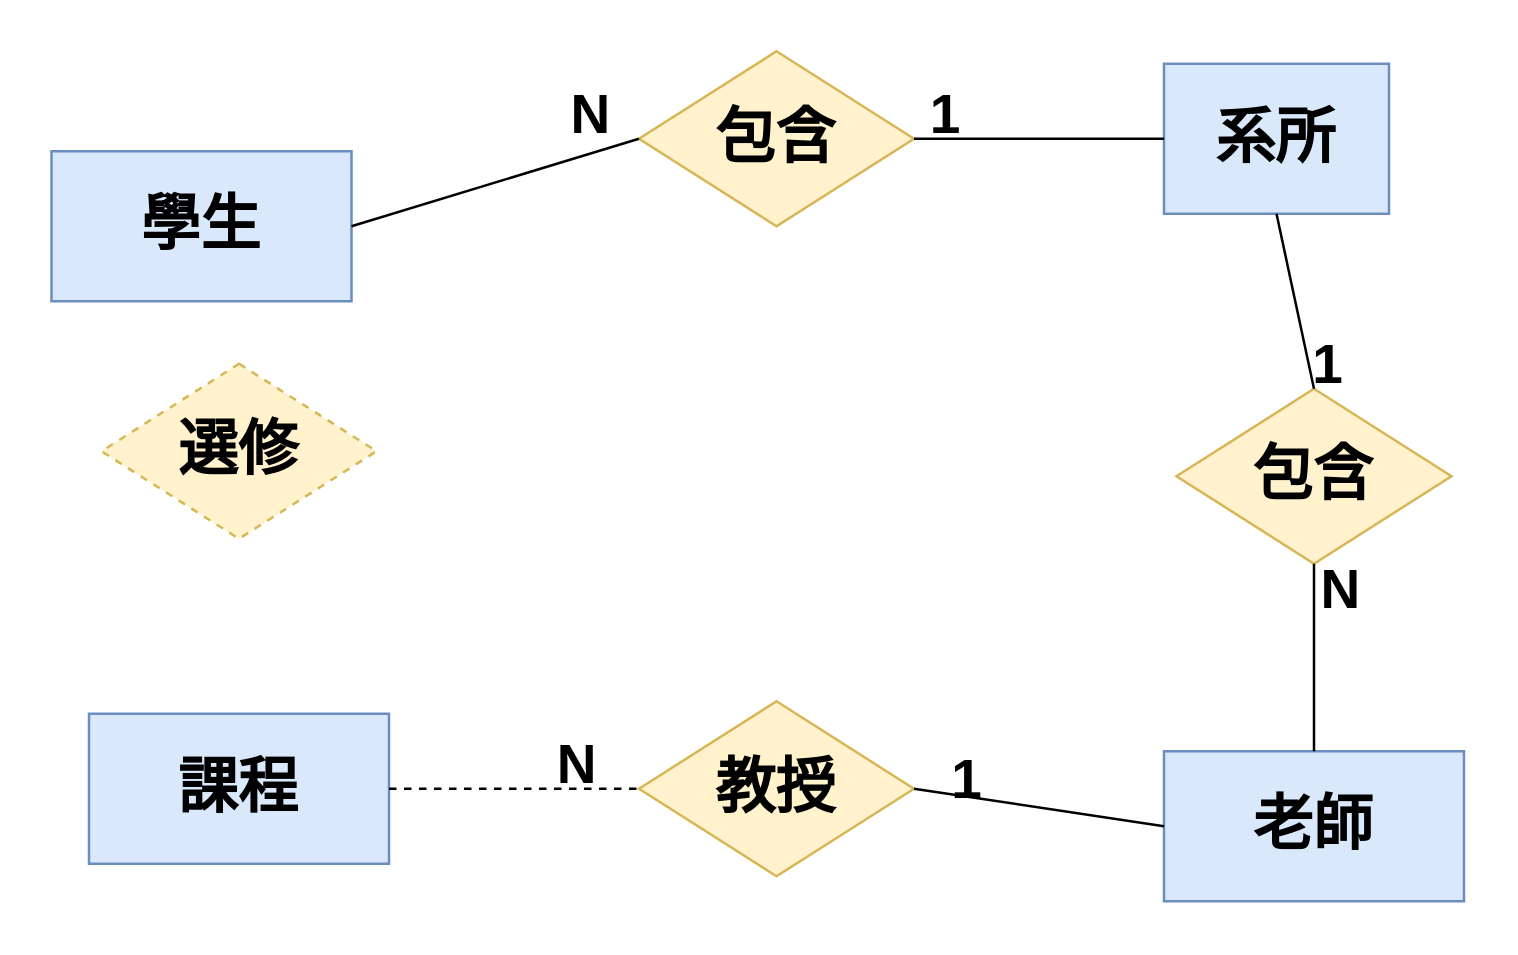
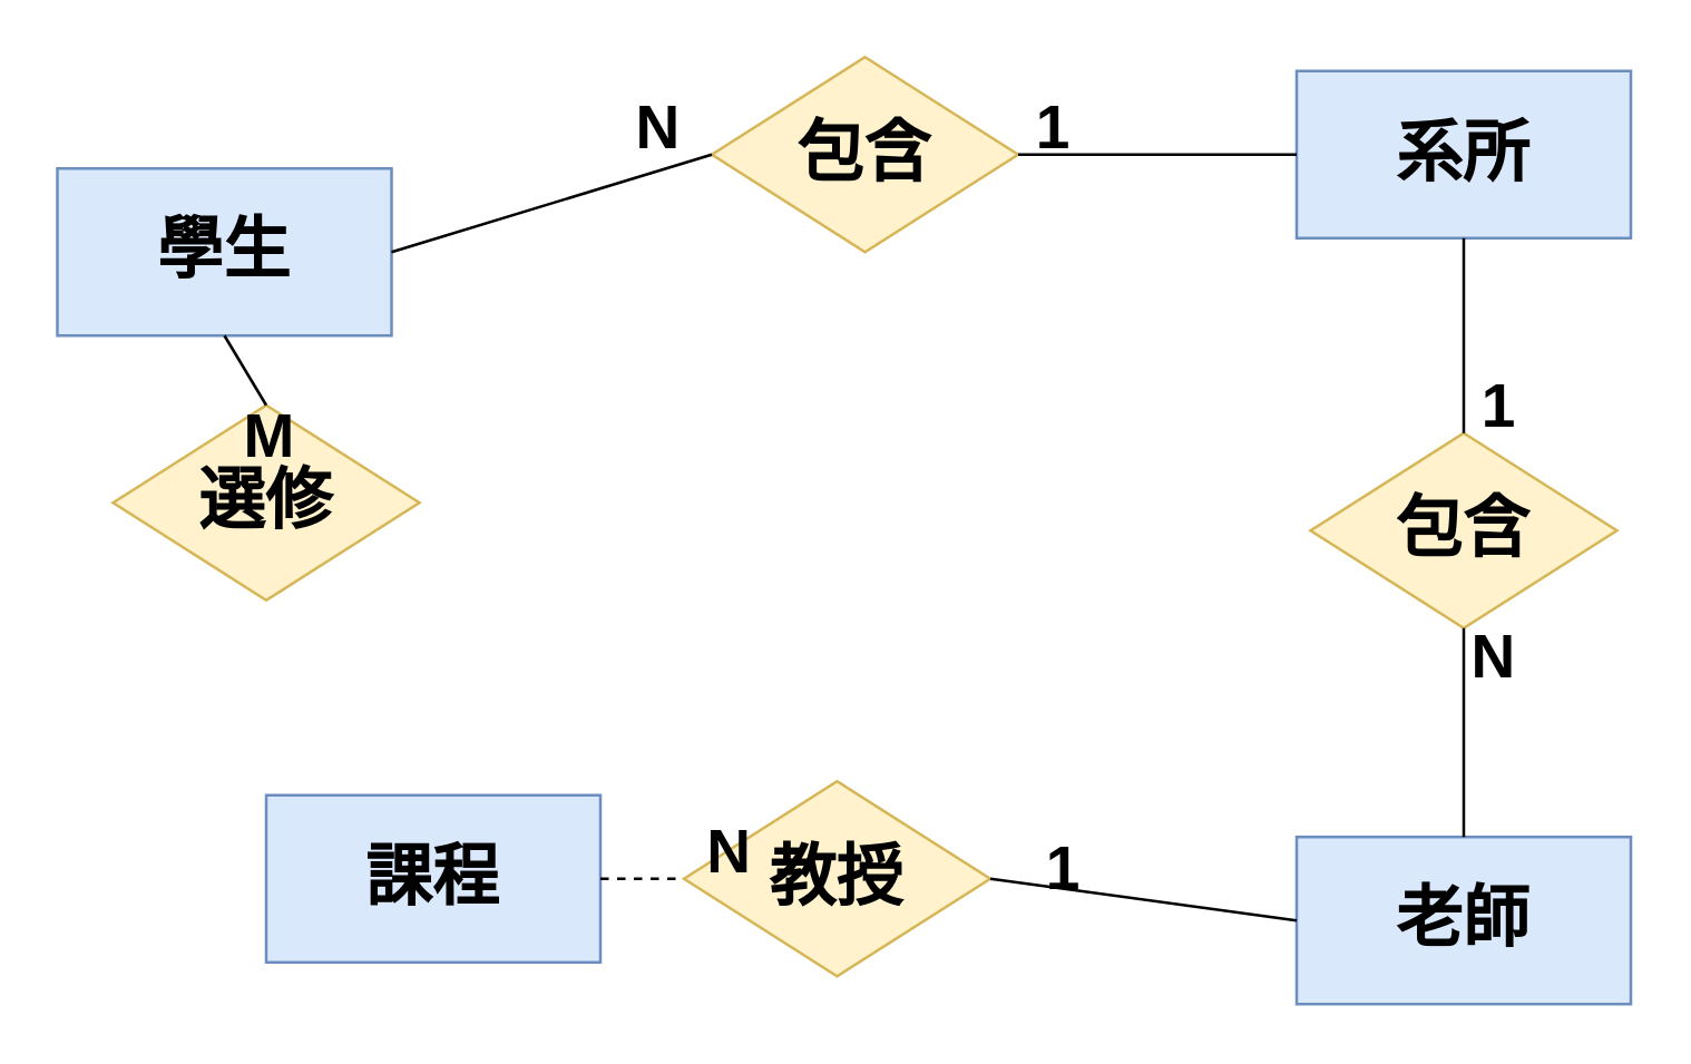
- <mxCell id="13" value="&lt;h1&gt;系所&lt;/h1&gt;" style="rounded=0;whiteSpace=wrap;html=1;fillColor=#dae8fc;strokeColor=#6c8ebf;" parent="1" vertex="1"><mxGeometry x="465" y="25" width="90" height="60" as="geometry" /></mxCell>
+ <mxCell id="13" value="&lt;h1&gt;系所&lt;/h1&gt;" style="rounded=0;whiteSpace=wrap;html=1;fillColor=#dae8fc;strokeColor=#6c8ebf;" parent="1" vertex="1"><mxGeometry x="465" y="25" width="120" height="60" as="geometry" /></mxCell>
+ <mxCell id="11" value="" style="endArrow=none;html=1;rounded=0;fontFamily=Helvetica;fontSize=11;fontColor=default;labelBackgroundColor=none;entryX=0.5;entryY=1;entryDx=0;entryDy=0;exitX=0.5;exitY=0;exitDx=0;exitDy=0;" parent="1" source="10" target="2" edge="1"><mxGeometry width="50" height="50" relative="1" as="geometry"><mxPoint x="315" y="235" as="sourcePoint" /><mxPoint x="365" y="185" as="targetPoint" /></mxGeometry></mxCell>
+ <mxCell id="12" value="&lt;h1&gt;M&lt;/h1&gt;" style="edgeLabel;html=1;align=center;verticalAlign=middle;resizable=0;points=[];fontFamily=Helvetica;fontSize=11;fontColor=default;labelBackgroundColor=none;fillColor=none;gradientColor=none;" parent="11" vertex="1" connectable="0"><mxGeometry x="0.25" y="-3" relative="1" as="geometry"><mxPoint x="7" y="28" as="offset" /></mxGeometry></mxCell>
- <mxCell id="10" value="&lt;h1&gt;選修&lt;/h1&gt;" style="rhombus;whiteSpace=wrap;html=1;fillColor=#fff2cc;strokeColor=#d6b656;dashed=1;" parent="1" vertex="1"><mxGeometry x="40" y="145" width="110" height="70" as="geometry" /></mxCell>
+ <mxCell id="10" value="&lt;h1&gt;選修&lt;/h1&gt;" style="rhombus;whiteSpace=wrap;html=1;fillColor=#fff2cc;strokeColor=#d6b656;" parent="1" vertex="1"><mxGeometry x="40" y="145" width="110" height="70" as="geometry" /></mxCell>
- <mxCell id="5" value="&lt;h1&gt;課程&lt;/h1&gt;" style="rounded=0;whiteSpace=wrap;html=1;fillColor=#dae8fc;strokeColor=#6c8ebf;" parent="1" vertex="1"><mxGeometry x="35" y="285" width="120" height="60" as="geometry" /></mxCell>
+ <mxCell id="5" value="&lt;h1&gt;課程&lt;/h1&gt;" style="rounded=0;whiteSpace=wrap;html=1;fillColor=#dae8fc;strokeColor=#6c8ebf;" parent="1" vertex="1"><mxGeometry x="95" y="285" width="120" height="60" as="geometry" /></mxCell>
- <mxCell id="3" value="&lt;h1&gt;教授&lt;/h1&gt;" style="rhombus;whiteSpace=wrap;html=1;fillColor=#fff2cc;strokeColor=#d6b656;" parent="1" vertex="1"><mxGeometry x="255" y="280" width="110" height="70" as="geometry" /></mxCell>
+ <mxCell id="3" value="&lt;h1&gt;教授&lt;/h1&gt;" style="rhombus;whiteSpace=wrap;html=1;fillColor=#fff2cc;strokeColor=#d6b656;" parent="1" vertex="1"><mxGeometry x="245" y="280" width="110" height="70" as="geometry" /></mxCell>
